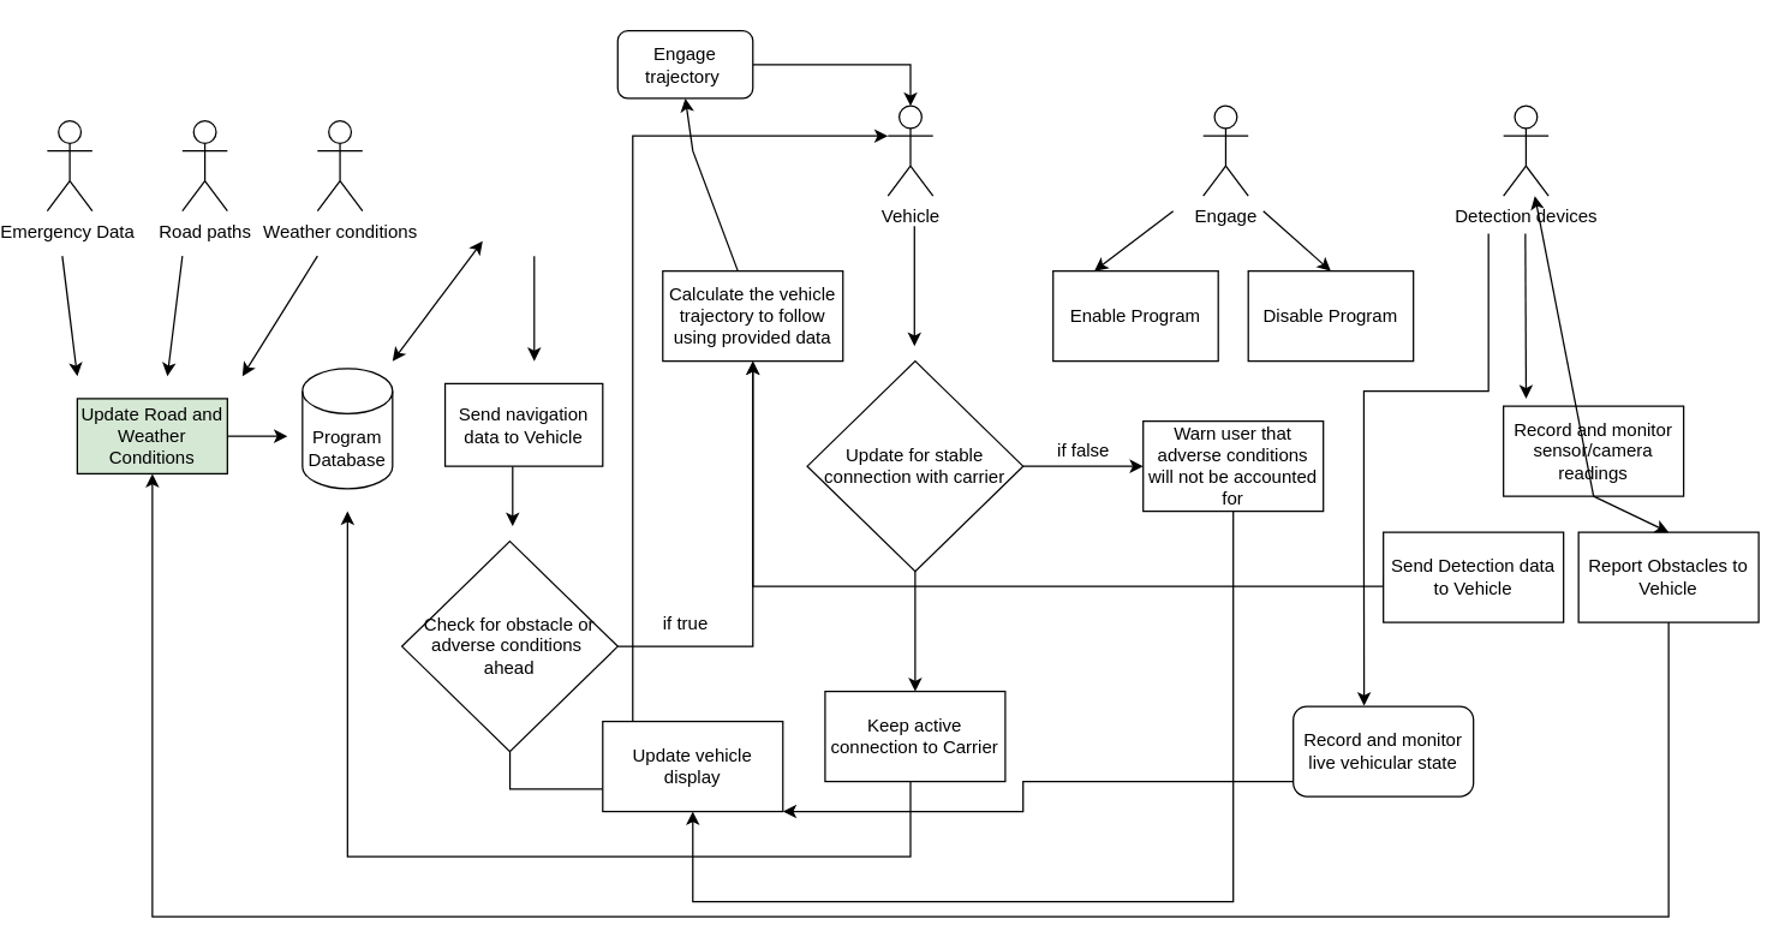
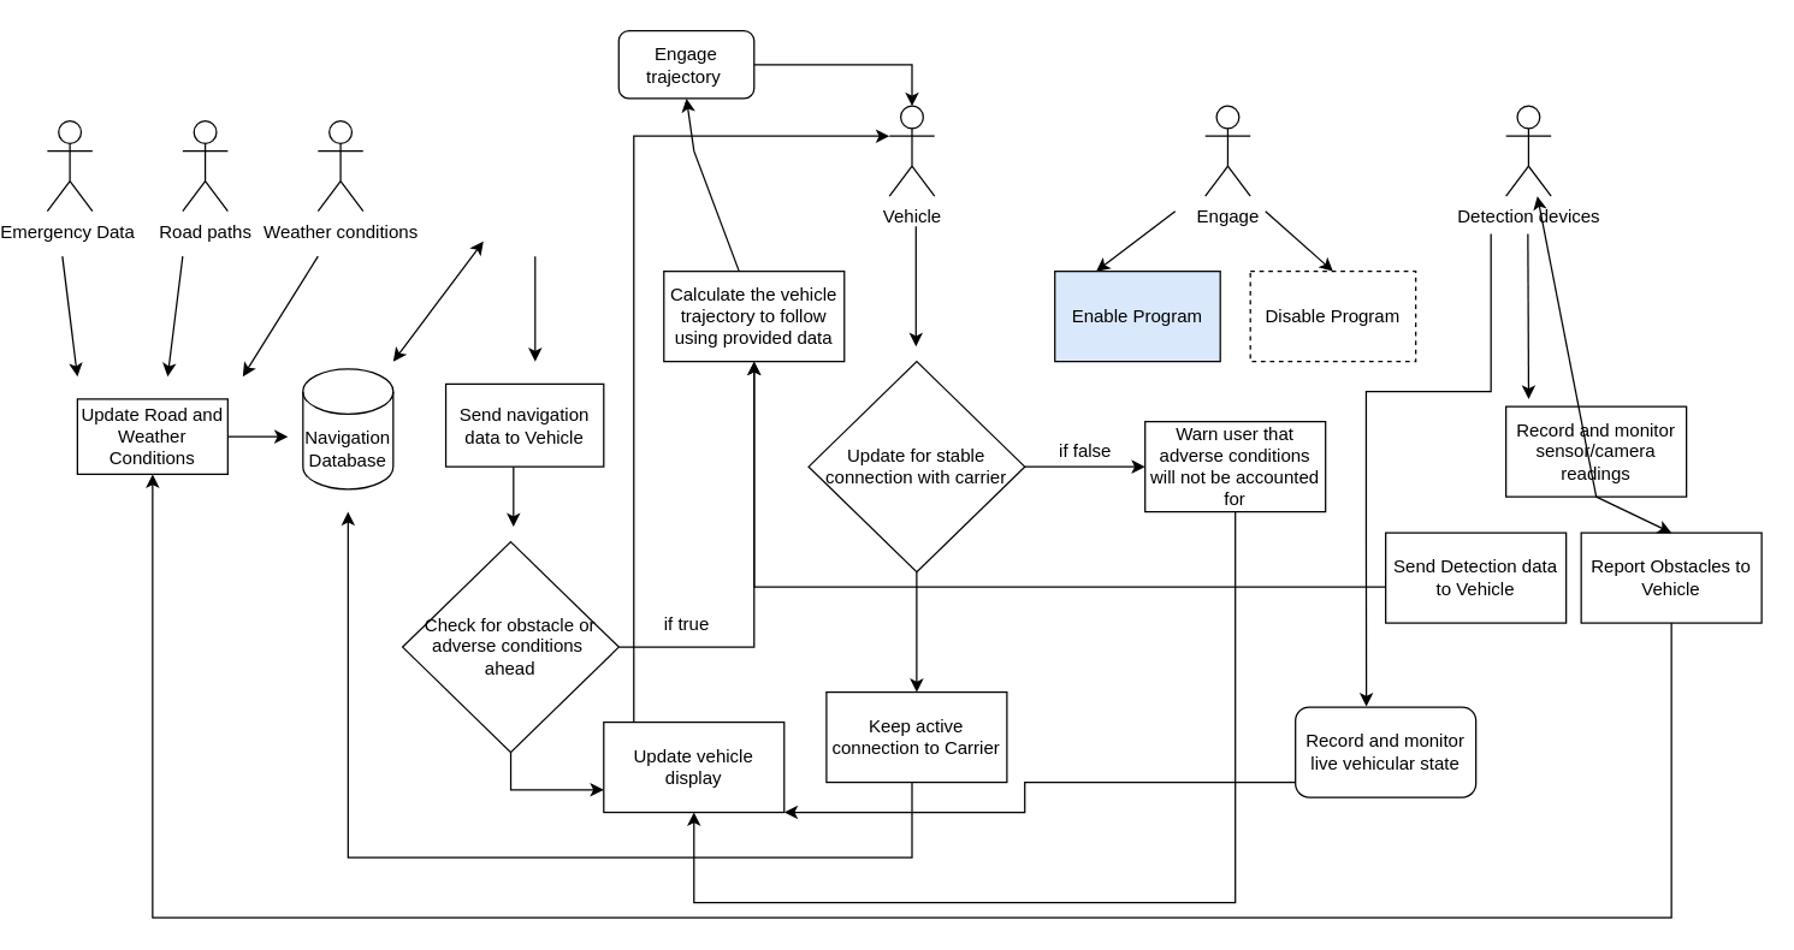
- <mxCell id="31" value="Enable Program" style="whiteSpace=wrap;html=1;" vertex="1" parent="1"><mxGeometry x="690" y="180" width="110" height="60" as="geometry" /></mxCell>
+ <mxCell id="31" value="Enable Program" style="whiteSpace=wrap;html=1;fillColor=#dae8fc;" vertex="1" parent="1"><mxGeometry x="690" y="180" width="110" height="60" as="geometry" /></mxCell>
- <mxCell id="32" value="Disable Program" style="whiteSpace=wrap;html=1;" vertex="1" parent="1"><mxGeometry x="820" y="180" width="110" height="60" as="geometry" /></mxCell>
+ <mxCell id="32" value="Disable Program" style="whiteSpace=wrap;html=1;dashed=1;" vertex="1" parent="1"><mxGeometry x="820" y="180" width="110" height="60" as="geometry" /></mxCell>
- <mxCell id="22" value="Update Road and Weather Conditions" style="whiteSpace=wrap;html=1;fillColor=#d5e8d4;" vertex="1" parent="1"><mxGeometry x="40" y="265" width="100" height="50" as="geometry" /></mxCell>
+ <mxCell id="22" value="Update Road and Weather Conditions" style="whiteSpace=wrap;html=1;" vertex="1" parent="1"><mxGeometry x="40" y="265" width="100" height="50" as="geometry" /></mxCell>
- <mxCell id="8" value="Program Database" style="shape=cylinder3;whiteSpace=wrap;html=1;boundedLbl=1;backgroundOutline=1;size=15;" vertex="1" parent="1"><mxGeometry x="190" y="245" width="60" height="80" as="geometry" /></mxCell>
+ <mxCell id="8" value="Navigation Database" style="shape=cylinder3;whiteSpace=wrap;html=1;boundedLbl=1;backgroundOutline=1;size=15;" vertex="1" parent="1"><mxGeometry x="190" y="245" width="60" height="80" as="geometry" /></mxCell>
- <mxCell id="44" style="edgeStyle=orthogonalEdgeStyle;rounded=0;orthogonalLoop=1;jettySize=auto;html=1;entryX=0;entryY=0.75;entryDx=0;entryDy=0;endArrow=none;" edge="1" parent="1" source="45" target="47"><mxGeometry relative="1" as="geometry" /></mxCell>
+ <mxCell id="44" style="edgeStyle=orthogonalEdgeStyle;rounded=0;orthogonalLoop=1;jettySize=auto;html=1;entryX=0;entryY=0.75;entryDx=0;entryDy=0;" edge="1" parent="1" source="45" target="47"><mxGeometry relative="1" as="geometry" /></mxCell>
